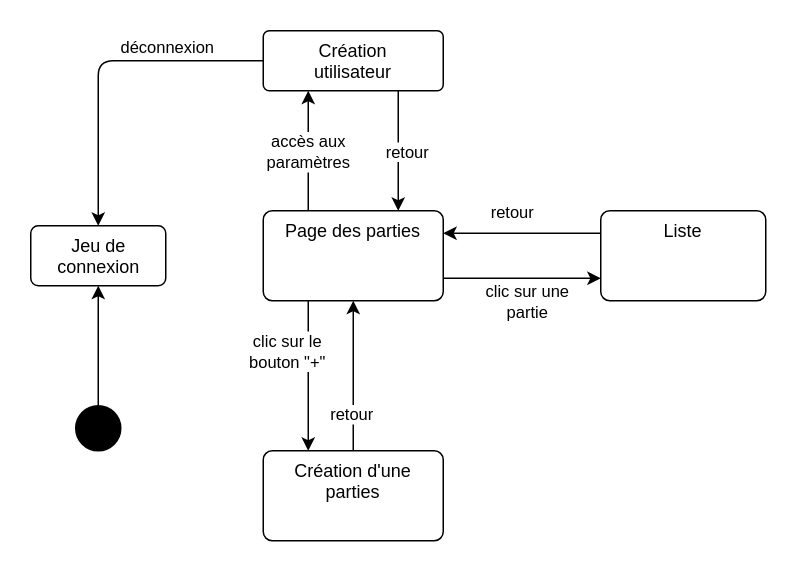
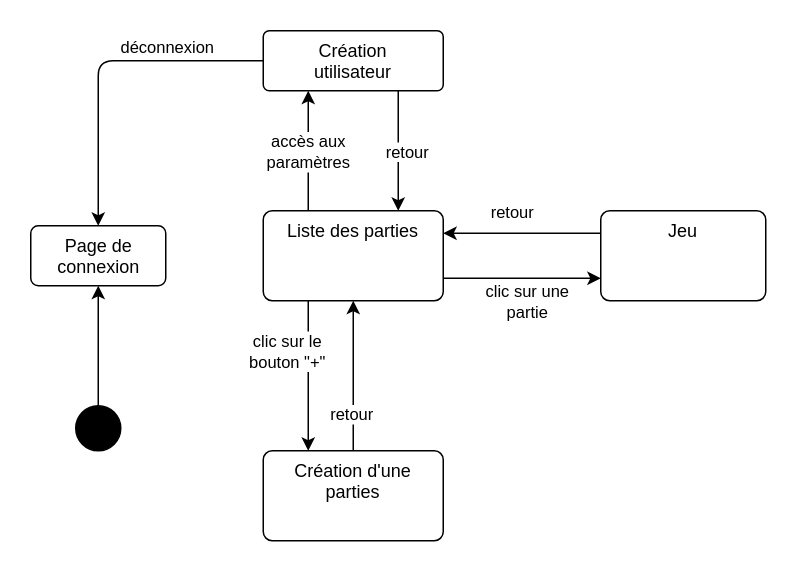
- <mxCell id="7" value="Page des parties" style="whiteSpace=wrap;html=1;verticalAlign=top;fillColor=default;rounded=1;arcSize=10;dashed=0;" parent="1" vertex="1"><mxGeometry x="175" y="140" width="120" height="60" as="geometry" /></mxCell>
+ <mxCell id="7" value="Liste des parties" style="whiteSpace=wrap;html=1;verticalAlign=top;fillColor=default;rounded=1;arcSize=10;dashed=0;" parent="1" vertex="1"><mxGeometry x="175" y="140" width="120" height="60" as="geometry" /></mxCell>
- <mxCell id="21" value="Liste" style="whiteSpace=wrap;html=1;verticalAlign=top;fillColor=default;rounded=1;arcSize=10;dashed=0;" parent="1" vertex="1"><mxGeometry x="400" y="140" width="110" height="60" as="geometry" /></mxCell>
+ <mxCell id="21" value="Jeu" style="whiteSpace=wrap;html=1;verticalAlign=top;fillColor=default;rounded=1;arcSize=10;dashed=0;" parent="1" vertex="1"><mxGeometry x="400" y="140" width="110" height="60" as="geometry" /></mxCell>
- <mxCell id="2" value="Jeu de &lt;br&gt;connexion" style="html=1;align=center;verticalAlign=top;rounded=1;absoluteArcSize=1;arcSize=10;dashed=0;" parent="1" vertex="1"><mxGeometry x="20" y="150" width="90" height="40" as="geometry" /></mxCell>
+ <mxCell id="2" value="Page de &lt;br&gt;connexion" style="html=1;align=center;verticalAlign=top;rounded=1;absoluteArcSize=1;arcSize=10;dashed=0;" parent="1" vertex="1"><mxGeometry x="20" y="150" width="90" height="40" as="geometry" /></mxCell>
